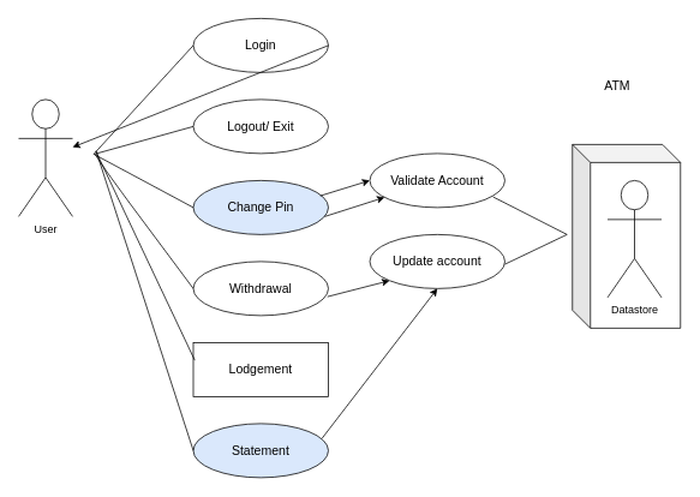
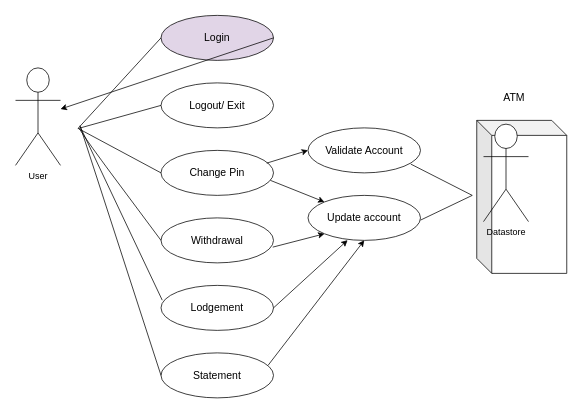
- <mxCell id="5" value="Login" style="ellipse;whiteSpace=wrap;html=1;fontSize=14;" vertex="1" parent="1"><mxGeometry x="214" y="20" width="150" height="60" as="geometry" /></mxCell>
+ <mxCell id="5" value="Login" style="ellipse;whiteSpace=wrap;html=1;fontSize=14;fillColor=#e1d5e7;" vertex="1" parent="1"><mxGeometry x="214" y="20" width="150" height="60" as="geometry" /></mxCell>
- <mxCell id="27" value="ATM" style="text;html=1;strokeColor=none;fillColor=none;align=center;verticalAlign=middle;whiteSpace=wrap;rounded=0;fontSize=14;" vertex="1" parent="1"><mxGeometry x="665" y="85" width="40" height="20" as="geometry" /></mxCell>
+ <mxCell id="27" value="ATM" style="text;html=1;strokeColor=none;fillColor=none;align=center;verticalAlign=middle;whiteSpace=wrap;rounded=0;fontSize=14;" vertex="1" parent="1"><mxGeometry x="665" y="120" width="40" height="20" as="geometry" /></mxCell>
- <mxCell id="3" value="User" style="shape=umlActor;verticalLabelPosition=bottom;verticalAlign=top;html=1;outlineConnect=0;" vertex="1" parent="1"><mxGeometry x="20" y="110" width="60" height="130" as="geometry" /></mxCell>
+ <mxCell id="3" value="User" style="shape=umlActor;verticalLabelPosition=bottom;verticalAlign=top;html=1;outlineConnect=0;" vertex="1" parent="1"><mxGeometry x="20" y="90" width="60" height="130" as="geometry" /></mxCell>
- <mxCell id="7" value="Change Pin" style="ellipse;whiteSpace=wrap;html=1;fontSize=14;fillColor=#dae8fc;" vertex="1" parent="1"><mxGeometry x="214" y="200" width="150" height="60" as="geometry" /></mxCell>
+ <mxCell id="7" value="Change Pin" style="ellipse;whiteSpace=wrap;html=1;fontSize=14;" vertex="1" parent="1"><mxGeometry x="214" y="200" width="150" height="60" as="geometry" /></mxCell>
- <mxCell id="21" value="" style="endArrow=classic;html=1;fontSize=14;exitX=0.973;exitY=0.667;exitDx=0;exitDy=0;exitPerimeter=0;" edge="1" parent="1" source="7" target="11"><mxGeometry width="50" height="50" relative="1" as="geometry"><mxPoint x="365" y="227" as="sourcePoint" /><mxPoint x="414" y="288" as="targetPoint" /></mxGeometry></mxCell>
+ <mxCell id="21" value="" style="endArrow=classic;html=1;fontSize=14;entryX=0;entryY=0;entryDx=0;entryDy=0;exitX=0.973;exitY=0.667;exitDx=0;exitDy=0;exitPerimeter=0;" edge="1" parent="1" source="7" target="12"><mxGeometry width="50" height="50" relative="1" as="geometry"><mxPoint x="365" y="227" as="sourcePoint" /><mxPoint x="414" y="288" as="targetPoint" /></mxGeometry></mxCell>
- <mxCell id="4" value="Datastore" style="shape=umlActor;verticalLabelPosition=bottom;verticalAlign=top;html=1;outlineConnect=0;" vertex="1" parent="1"><mxGeometry x="674" y="200" width="60" height="130" as="geometry" /></mxCell>
+ <mxCell id="4" value="Datastore" style="shape=umlActor;verticalLabelPosition=bottom;verticalAlign=top;html=1;outlineConnect=0;" vertex="1" parent="1"><mxGeometry x="644" y="165" width="60" height="130" as="geometry" /></mxCell>
+ <mxCell id="23" value="" style="endArrow=classic;html=1;fontSize=14;entryX=0.352;entryY=0.995;entryDx=0;entryDy=0;entryPerimeter=0;exitX=1;exitY=0.5;exitDx=0;exitDy=0;" edge="1" parent="1" source="9" target="12"><mxGeometry width="50" height="50" relative="1" as="geometry"><mxPoint x="373" y="408" as="sourcePoint" /><mxPoint x="442.221" y="321.314" as="targetPoint" /><Array as="points" /></mxGeometry></mxCell>
- <mxCell id="9" value="Lodgement" style="whiteSpace=wrap;html=1;fontSize=14;rounded=0;" vertex="1" parent="1"><mxGeometry x="214" y="380" width="150" height="60" as="geometry" /></mxCell>
+ <mxCell id="9" value="Lodgement" style="ellipse;whiteSpace=wrap;html=1;fontSize=14;" vertex="1" parent="1"><mxGeometry x="214" y="380" width="150" height="60" as="geometry" /></mxCell>
- <mxCell id="10" value="Statement" style="ellipse;whiteSpace=wrap;html=1;fontSize=14;fillColor=#dae8fc;" vertex="1" parent="1"><mxGeometry x="214" y="470" width="150" height="60" as="geometry" /></mxCell>
+ <mxCell id="10" value="Statement" style="ellipse;whiteSpace=wrap;html=1;fontSize=14;" vertex="1" parent="1"><mxGeometry x="214" y="470" width="150" height="60" as="geometry" /></mxCell>
